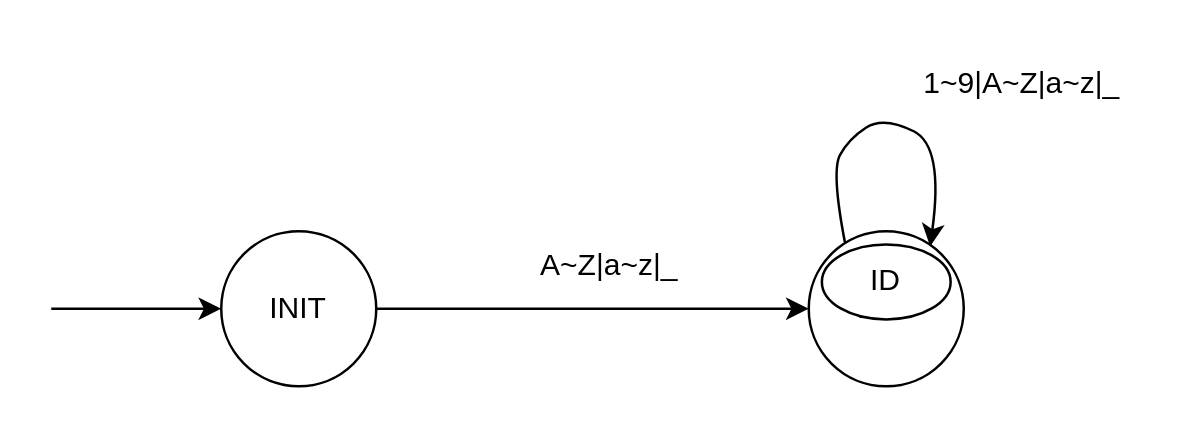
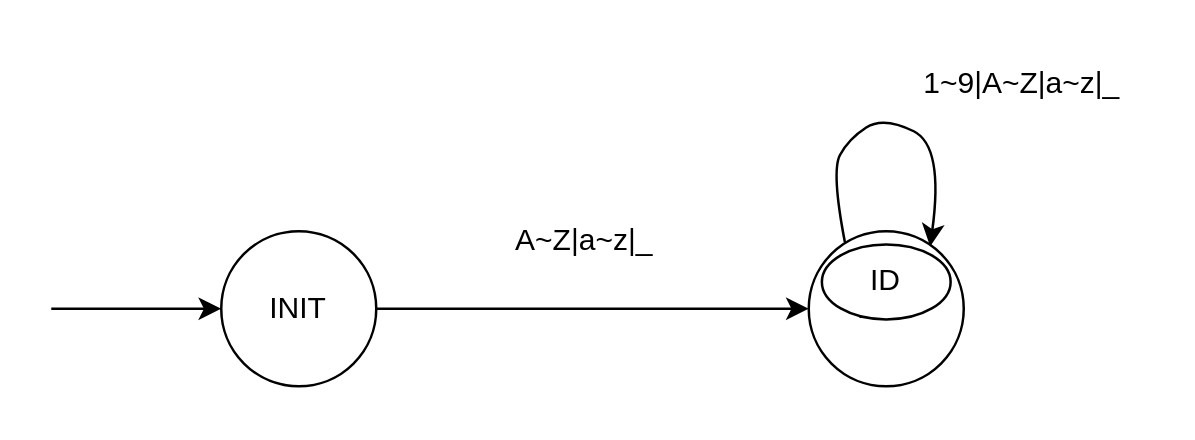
- <mxCell id="7" value="A~Z|a~z|_" style="text;html=1;align=center;verticalAlign=middle;resizable=0;points=[];autosize=1;strokeColor=none;fillColor=none;" vertex="1" parent="1"><mxGeometry x="206" y="93" width="73" height="26" as="geometry" /></mxCell>
+ <mxCell id="7" value="A~Z|a~z|_" style="text;html=1;align=center;verticalAlign=middle;resizable=0;points=[];autosize=1;strokeColor=none;fillColor=none;" vertex="1" parent="1"><mxGeometry x="196" y="83" width="73" height="26" as="geometry" /></mxCell>
